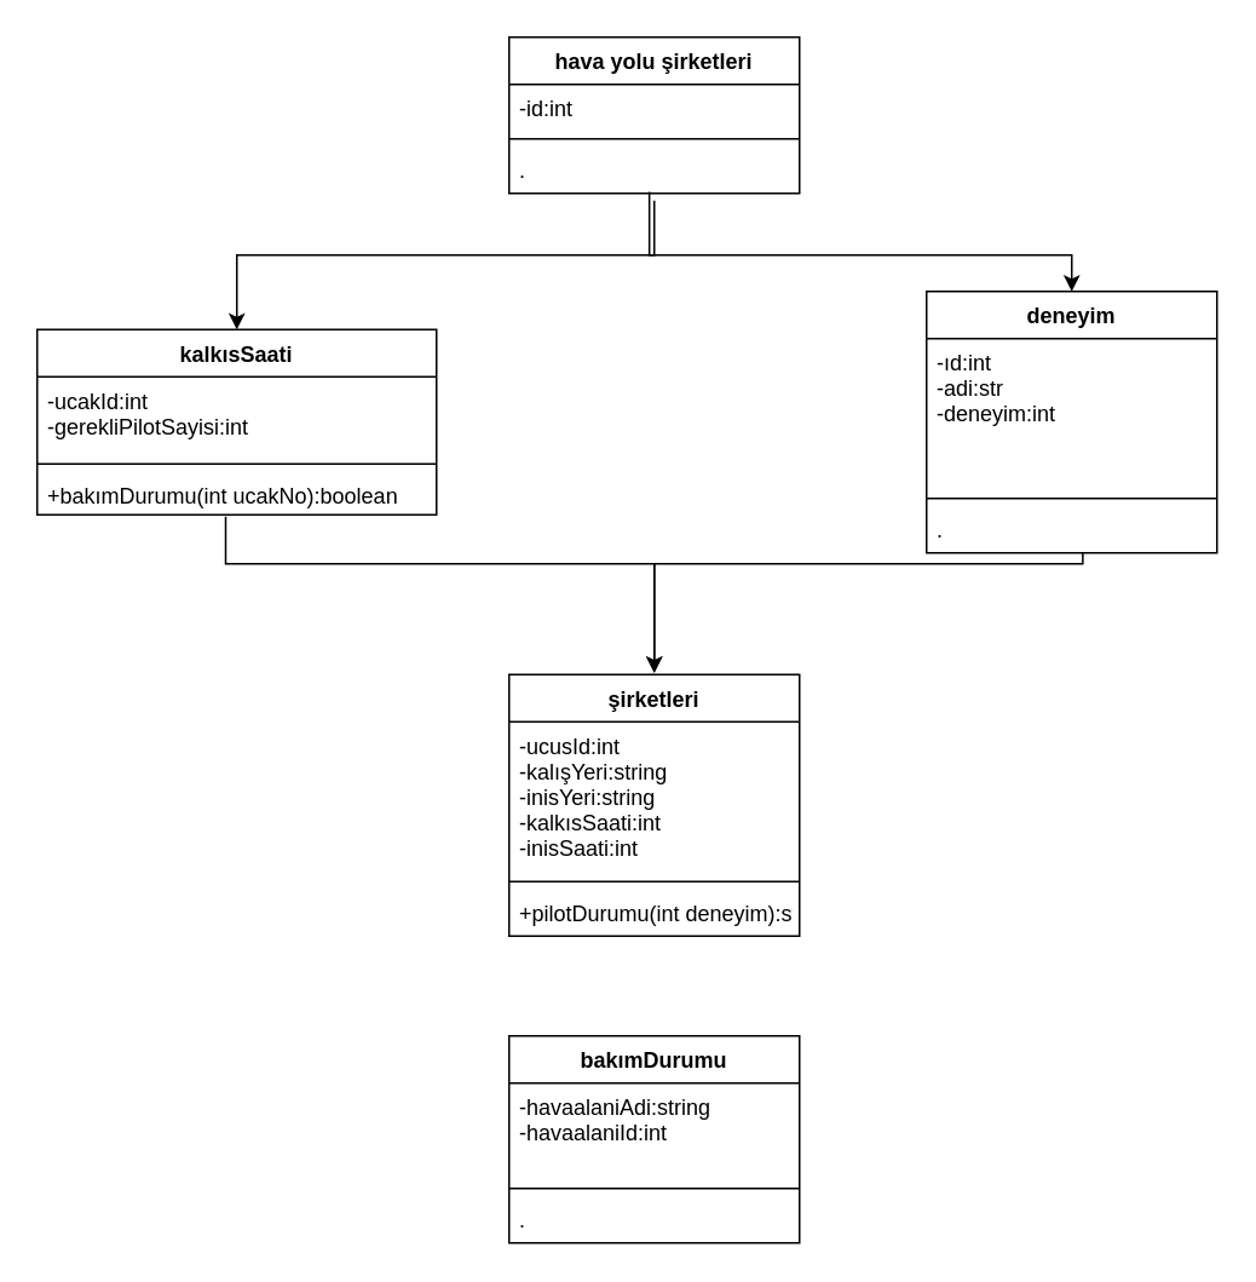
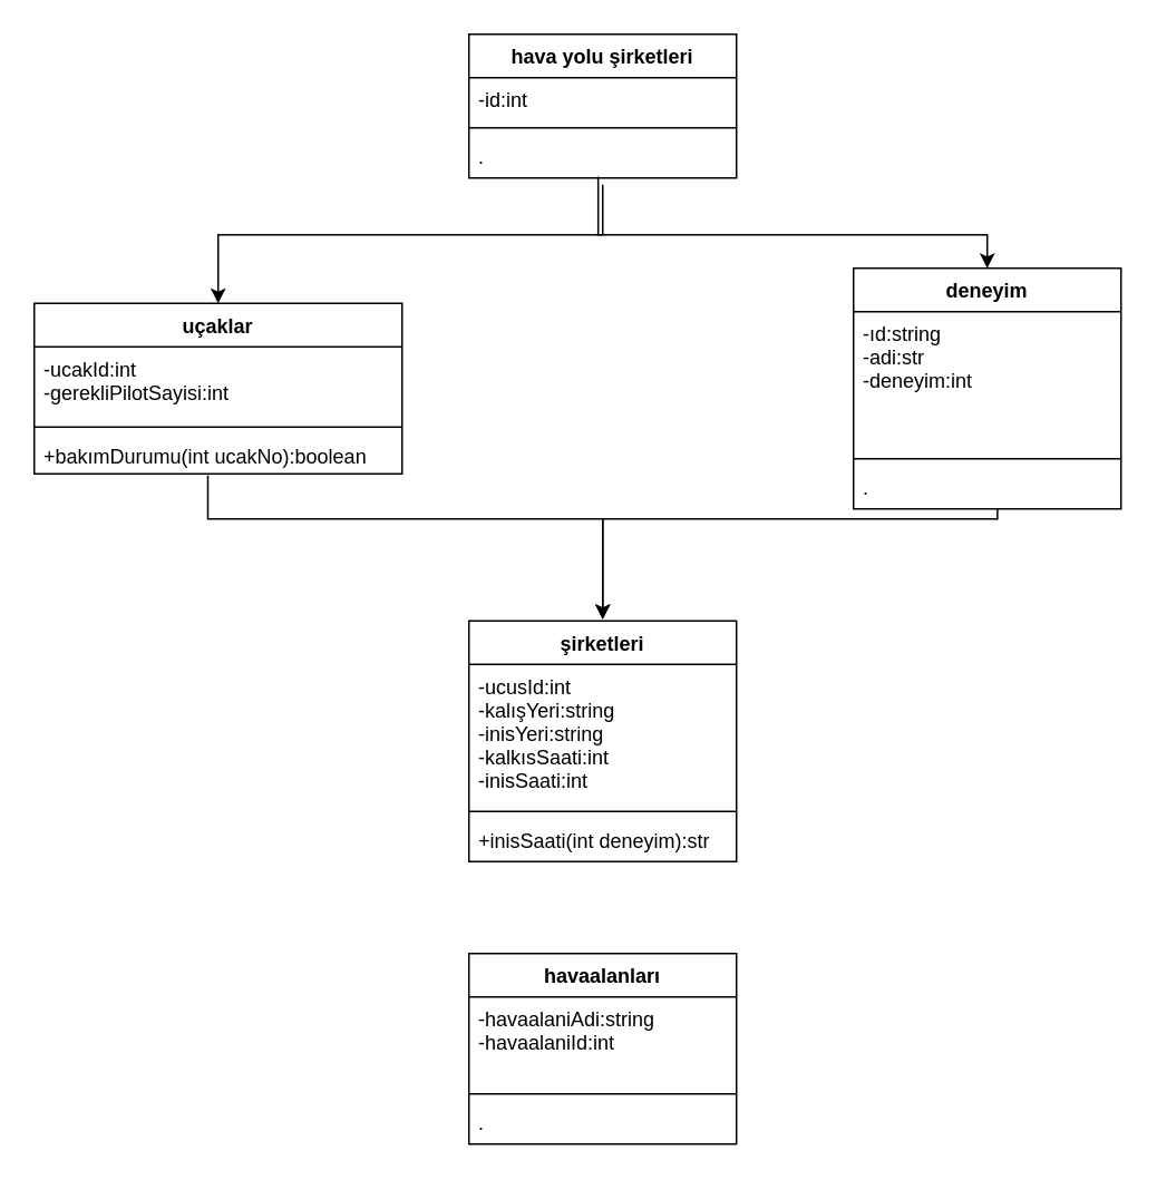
- <mxCell id="6" value="kalkısSaati" style="swimlane;fontStyle=1;align=center;verticalAlign=top;childLayout=stackLayout;horizontal=1;startSize=26;horizontalStack=0;resizeParent=1;resizeParentMax=0;resizeLast=0;collapsible=1;marginBottom=0;" vertex="1" parent="1"><mxGeometry x="20" y="181" width="220" height="102" as="geometry" /></mxCell>
+ <mxCell id="6" value="uçaklar" style="swimlane;fontStyle=1;align=center;verticalAlign=top;childLayout=stackLayout;horizontal=1;startSize=26;horizontalStack=0;resizeParent=1;resizeParentMax=0;resizeLast=0;collapsible=1;marginBottom=0;" vertex="1" parent="1"><mxGeometry x="20" y="181" width="220" height="102" as="geometry" /></mxCell>
- <mxCell id="11" value="-ıd:int&#10;-adi:str&#10;-deneyim:int" style="text;strokeColor=none;fillColor=none;align=left;verticalAlign=top;spacingLeft=4;spacingRight=4;overflow=hidden;rotatable=0;points=[[0,0.5],[1,0.5]];portConstraint=eastwest;" vertex="1" parent="10"><mxGeometry y="26" width="160" height="84" as="geometry" /></mxCell>
+ <mxCell id="11" value="-ıd:string&#10;-adi:str&#10;-deneyim:int" style="text;strokeColor=none;fillColor=none;align=left;verticalAlign=top;spacingLeft=4;spacingRight=4;overflow=hidden;rotatable=0;points=[[0,0.5],[1,0.5]];portConstraint=eastwest;" vertex="1" parent="10"><mxGeometry y="26" width="160" height="84" as="geometry" /></mxCell>
- <mxCell id="17" value="+pilotDurumu(int deneyim):str" style="text;strokeColor=none;fillColor=none;align=left;verticalAlign=top;spacingLeft=4;spacingRight=4;overflow=hidden;rotatable=0;points=[[0,0.5],[1,0.5]];portConstraint=eastwest;" vertex="1" parent="14"><mxGeometry y="118" width="160" height="26" as="geometry" /></mxCell>
+ <mxCell id="17" value="+inisSaati(int deneyim):str" style="text;strokeColor=none;fillColor=none;align=left;verticalAlign=top;spacingLeft=4;spacingRight=4;overflow=hidden;rotatable=0;points=[[0,0.5],[1,0.5]];portConstraint=eastwest;" vertex="1" parent="14"><mxGeometry y="118" width="160" height="26" as="geometry" /></mxCell>
- <mxCell id="22" value="bakımDurumu" style="swimlane;fontStyle=1;align=center;verticalAlign=top;childLayout=stackLayout;horizontal=1;startSize=26;horizontalStack=0;resizeParent=1;resizeParentMax=0;resizeLast=0;collapsible=1;marginBottom=0;" vertex="1" parent="1"><mxGeometry x="280" y="570" width="160" height="114" as="geometry" /></mxCell>
+ <mxCell id="22" value="havaalanları" style="swimlane;fontStyle=1;align=center;verticalAlign=top;childLayout=stackLayout;horizontal=1;startSize=26;horizontalStack=0;resizeParent=1;resizeParentMax=0;resizeLast=0;collapsible=1;marginBottom=0;" vertex="1" parent="1"><mxGeometry x="280" y="570" width="160" height="114" as="geometry" /></mxCell>
